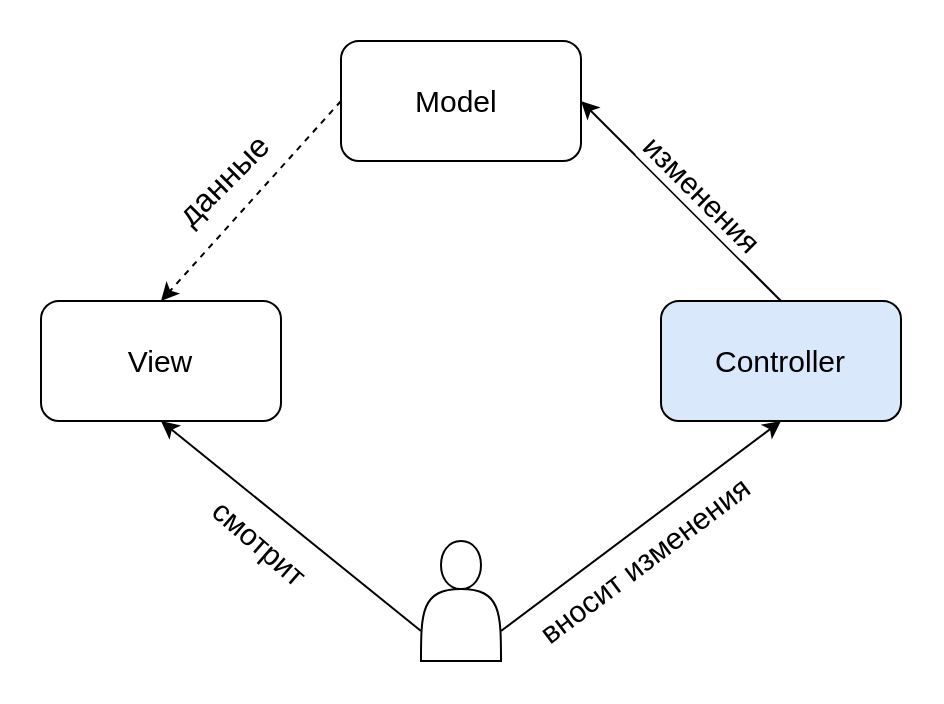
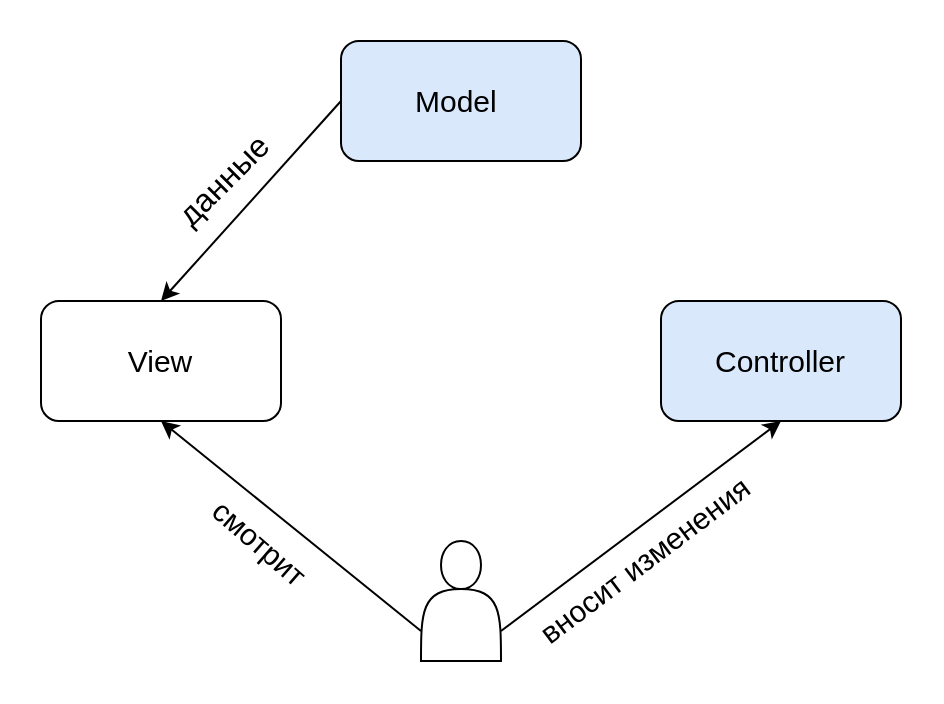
- <mxCell id="2" value="&lt;font style=&quot;font-size: 15px;&quot;&gt;Model&amp;nbsp;&lt;/font&gt;" style="rounded=1;whiteSpace=wrap;html=1;" vertex="1" parent="1"><mxGeometry x="170" y="20" width="120" height="60" as="geometry" /></mxCell>
+ <mxCell id="2" value="&lt;font style=&quot;font-size: 15px;&quot;&gt;Model&amp;nbsp;&lt;/font&gt;" style="rounded=1;whiteSpace=wrap;html=1;fillColor=#dae8fc;" vertex="1" parent="1"><mxGeometry x="170" y="20" width="120" height="60" as="geometry" /></mxCell>
- <mxCell id="10" value="" style="endArrow=classic;html=1;rounded=0;exitX=0;exitY=0.5;exitDx=0;exitDy=0;entryX=0.5;entryY=0;entryDx=0;entryDy=0;fontSize=12;dashed=1;" edge="1" parent="1" source="2" target="4"><mxGeometry width="50" height="50" relative="1" as="geometry"><mxPoint x="240" y="200" as="sourcePoint" /><mxPoint x="290" y="150" as="targetPoint" /></mxGeometry></mxCell>
+ <mxCell id="10" value="" style="endArrow=classic;html=1;rounded=0;exitX=0;exitY=0.5;exitDx=0;exitDy=0;entryX=0.5;entryY=0;entryDx=0;entryDy=0;fontSize=12;" edge="1" parent="1" source="2" target="4"><mxGeometry width="50" height="50" relative="1" as="geometry"><mxPoint x="240" y="200" as="sourcePoint" /><mxPoint x="290" y="150" as="targetPoint" /></mxGeometry></mxCell>
- <mxCell id="8" value="" style="endArrow=classic;html=1;rounded=0;exitX=0.5;exitY=0;exitDx=0;exitDy=0;entryX=1;entryY=0.5;entryDx=0;entryDy=0;fontSize=12;" edge="1" parent="1" source="3" target="2"><mxGeometry width="50" height="50" relative="1" as="geometry"><mxPoint x="240" y="200" as="sourcePoint" /><mxPoint x="290" y="150" as="targetPoint" /></mxGeometry></mxCell>
- <mxCell id="9" value="&lt;font style=&quot;font-size: 15px;&quot;&gt;изменения&lt;/font&gt;" style="edgeLabel;html=1;align=center;verticalAlign=middle;resizable=0;points=[];rotation=45;" vertex="1" connectable="0" parent="8"><mxGeometry x="-0.008" relative="1" as="geometry"><mxPoint x="10" y="-5" as="offset" /></mxGeometry></mxCell>
